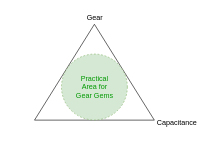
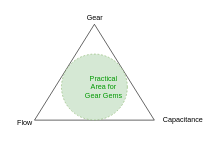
- <mxCell id="7" value="Practical Area for Gear Gems" style="text;html=1;strokeColor=none;fillColor=none;align=center;verticalAlign=middle;whiteSpace=wrap;rounded=0;fontColor=#009900;" vertex="1" parent="1"><mxGeometry x="121.75" y="109.75" width="69.5" height="70" as="geometry" /></mxCell>
+ <mxCell id="7" value="Practical Area for Gear Gems" style="text;html=1;strokeColor=none;fillColor=none;align=center;verticalAlign=middle;whiteSpace=wrap;rounded=0;fontColor=#009900;" vertex="1" parent="1"><mxGeometry x="136.75" y="109.75" width="69.5" height="70" as="geometry" /></mxCell>
+ <mxCell id="4" value="Flow" style="text;html=1;align=center;verticalAlign=middle;resizable=0;points=[];autosize=1;" vertex="1" parent="1"><mxGeometry x="20" y="194.5" width="40" height="20" as="geometry" /></mxCell>
- <mxCell id="5" value="Capacitance" style="text;html=1;align=center;verticalAlign=middle;resizable=0;points=[];autosize=1;" vertex="1" parent="1"><mxGeometry x="254" y="194.5" width="80" height="20" as="geometry" /></mxCell>
+ <mxCell id="5" value="Capacitance" style="text;html=1;align=center;verticalAlign=middle;resizable=0;points=[];autosize=1;" vertex="1" parent="1"><mxGeometry x="264" y="189.5" width="80" height="20" as="geometry" /></mxCell>
